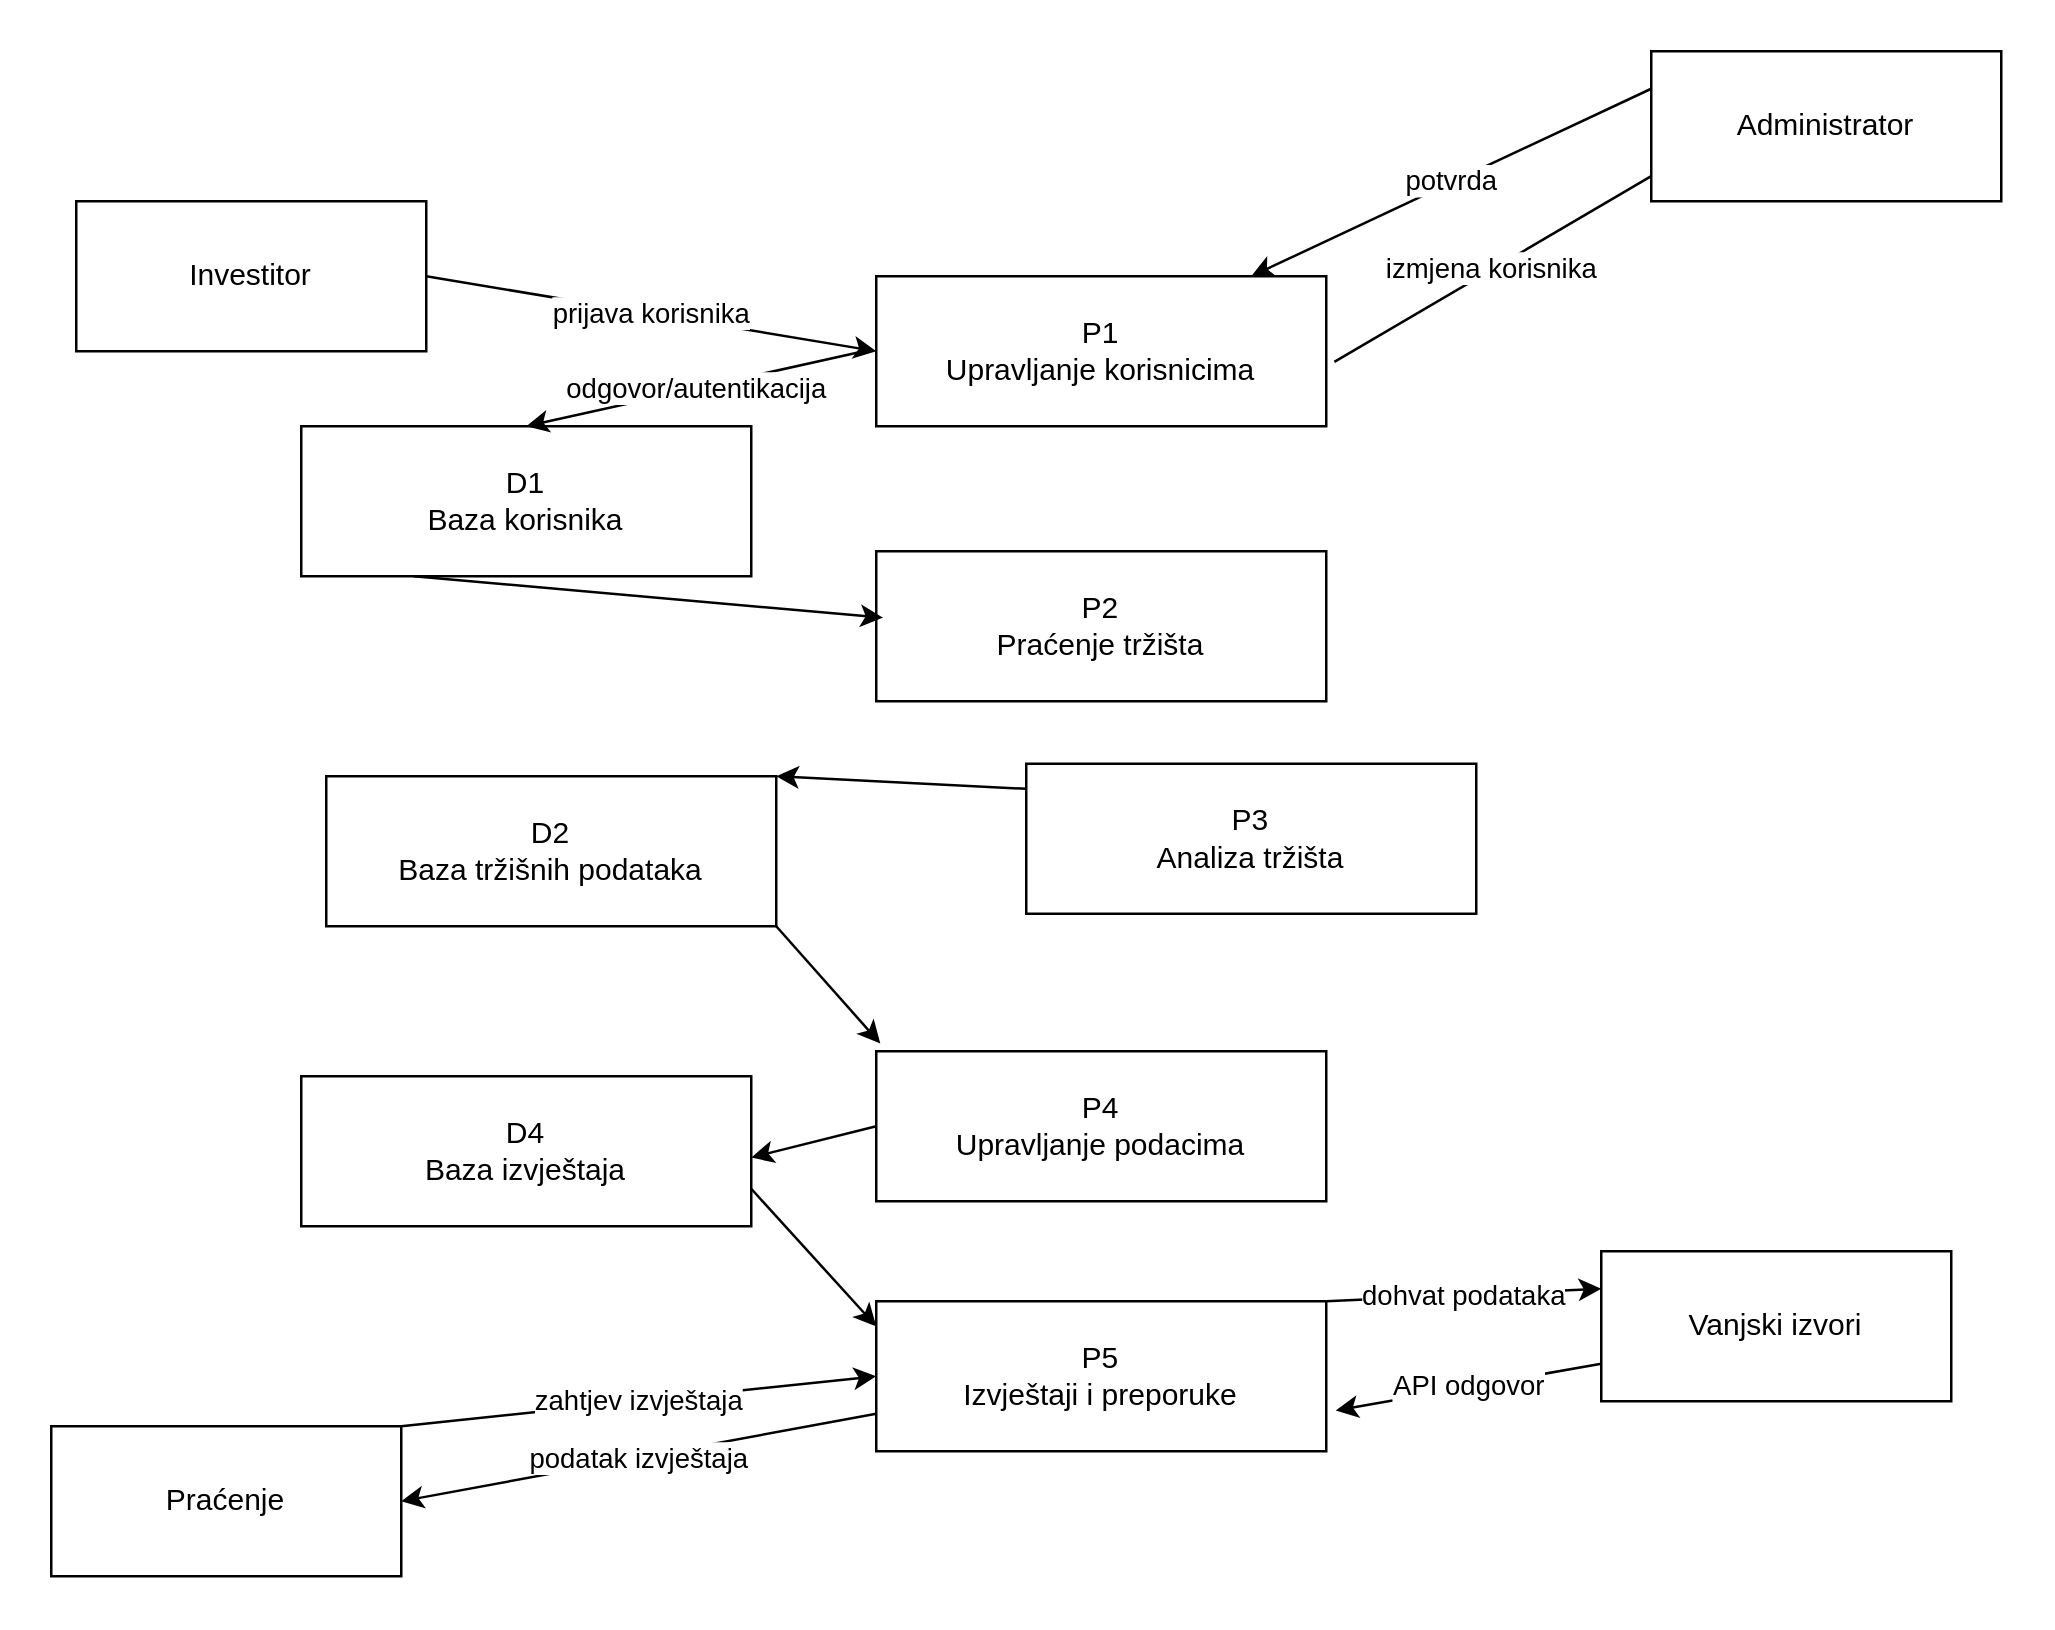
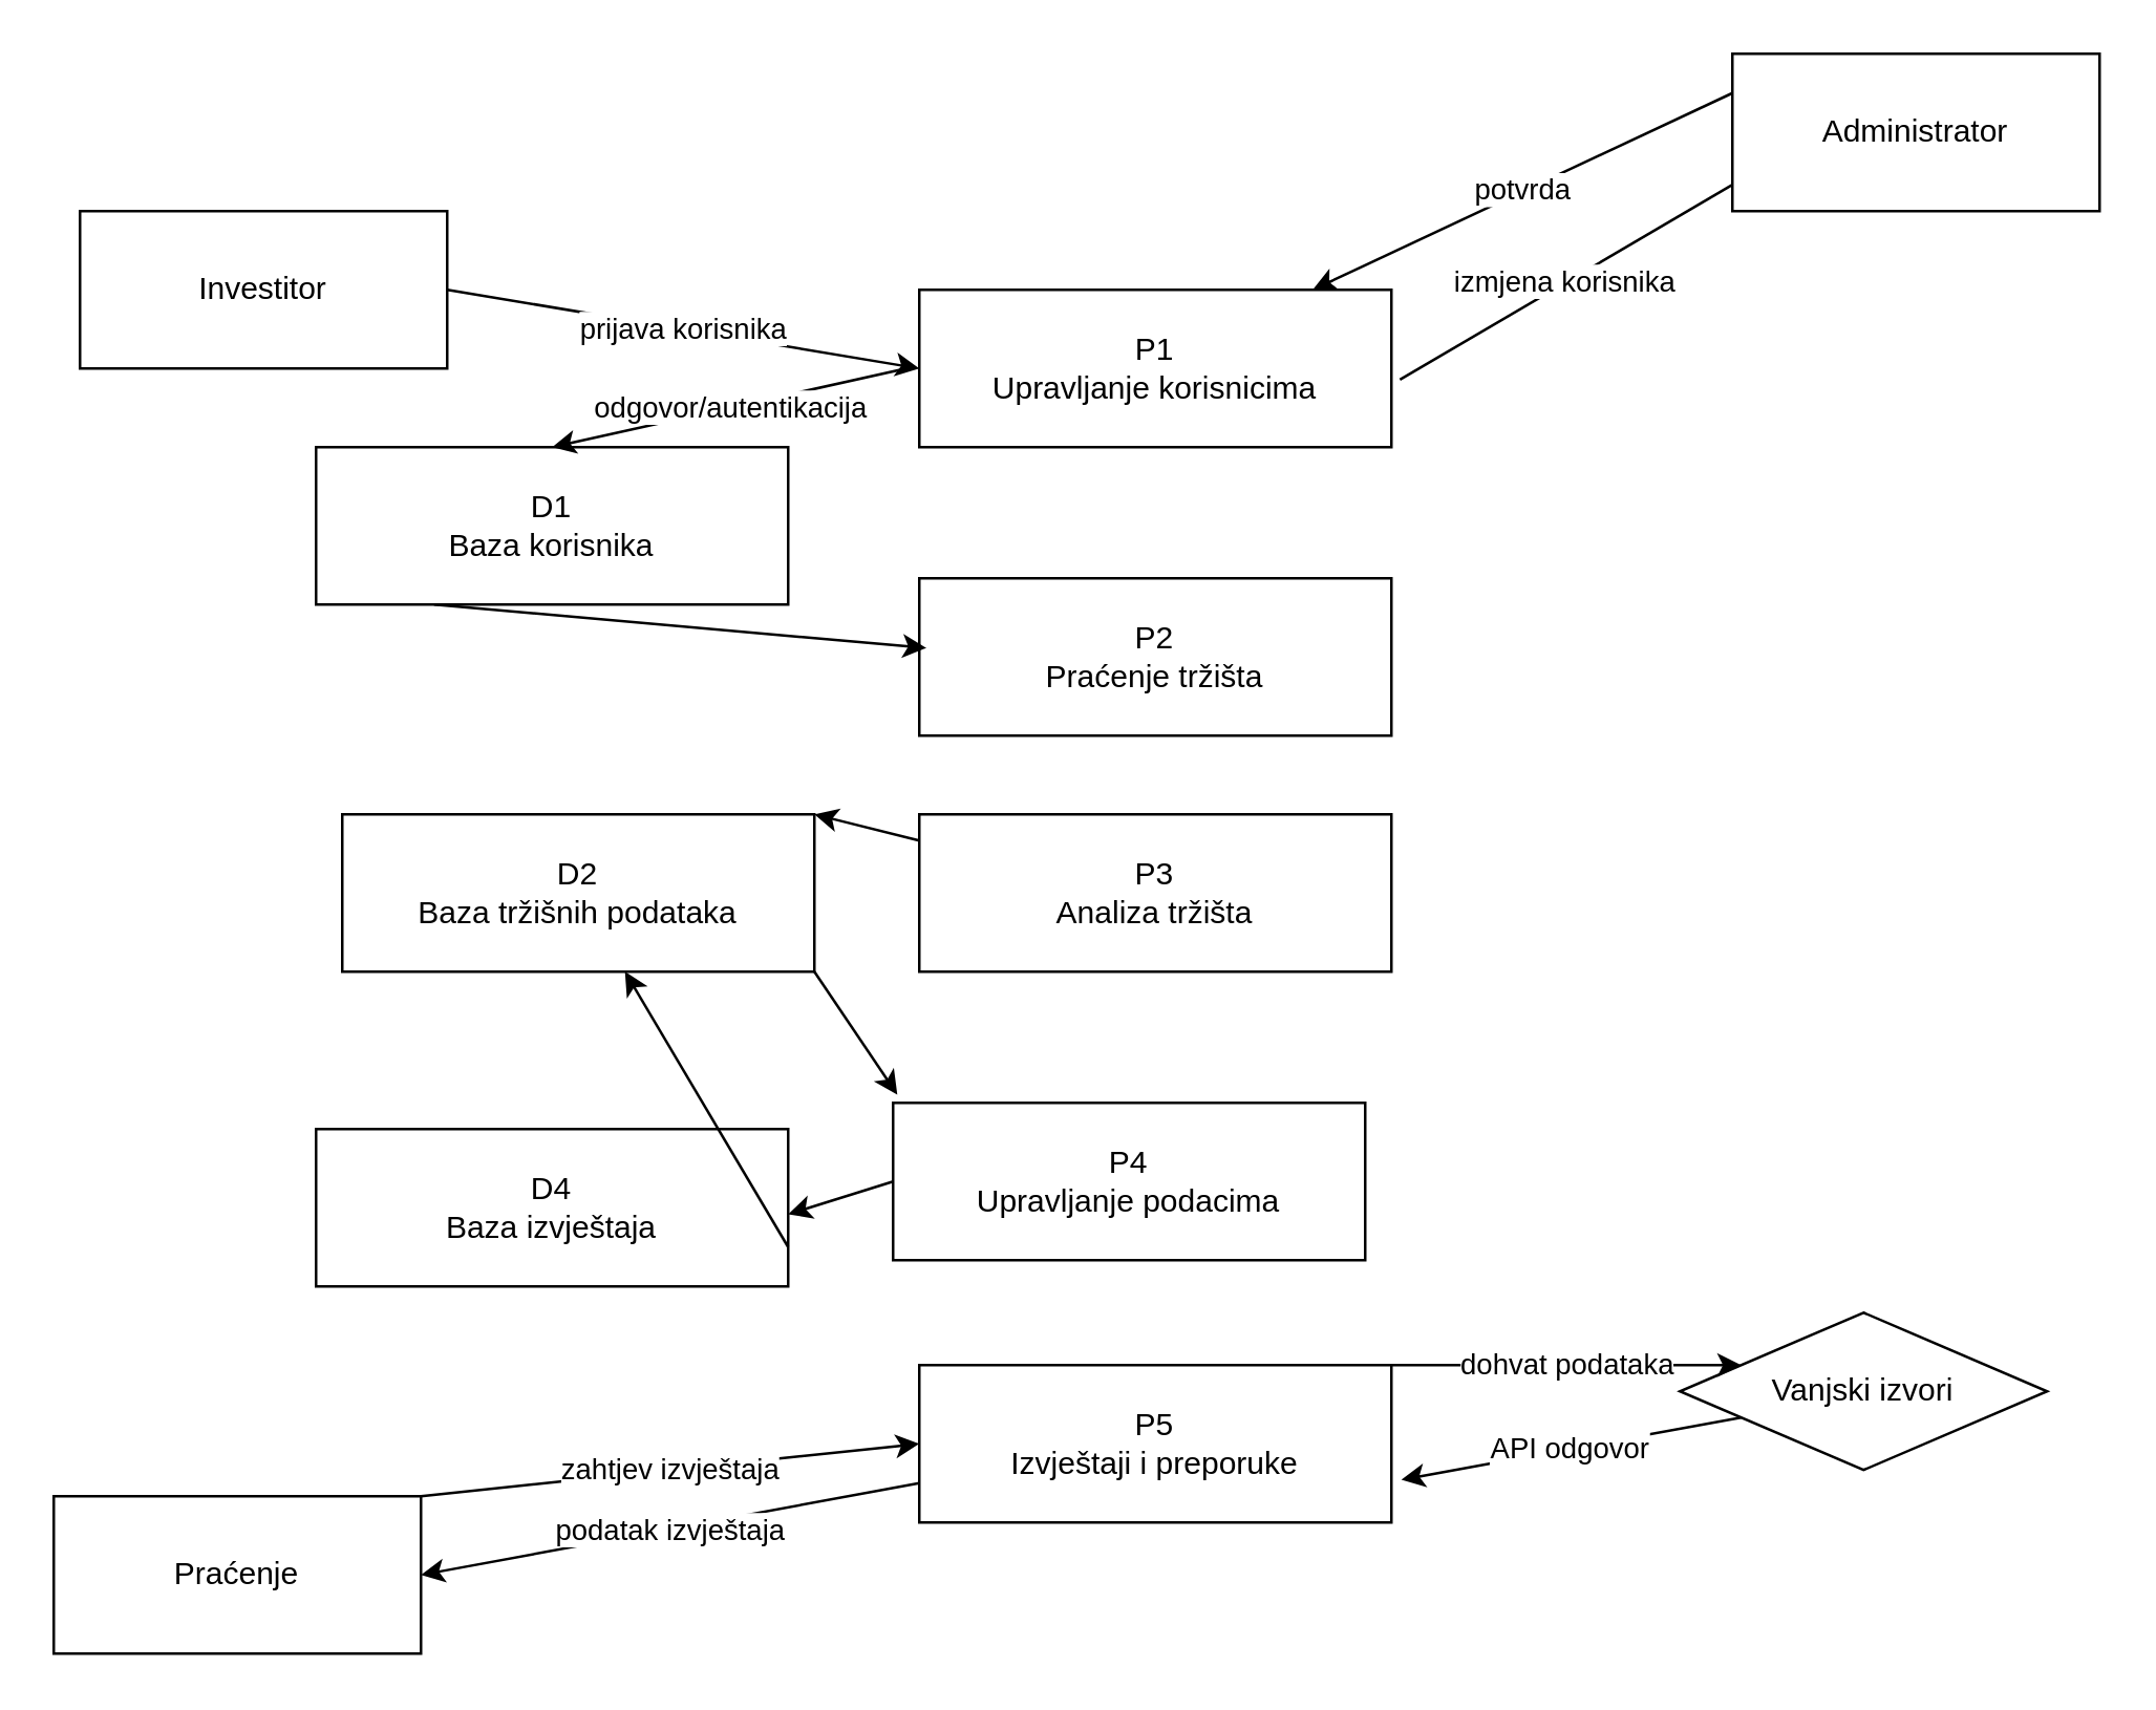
- <mxCell id="8" value="&lt;font&gt;P3&lt;br&gt;Analiza tržišta&lt;/font&gt;" style="rounded=0;whiteSpace=wrap;html=1;fontColor=light-dark(#000000,#000000);fillColor=light-dark(#FFFFFF,#7EA6E0);strokeColor=light-dark(#000000,#000000);" vertex="1" parent="1"><mxGeometry x="410" y="305" width="180" height="60" as="geometry" /></mxCell>
+ <mxCell id="8" value="&lt;font&gt;P3&lt;br&gt;Analiza tržišta&lt;/font&gt;" style="rounded=0;whiteSpace=wrap;html=1;fontColor=light-dark(#000000,#000000);fillColor=light-dark(#FFFFFF,#7EA6E0);strokeColor=light-dark(#000000,#000000);" vertex="1" parent="1"><mxGeometry x="350" y="310" width="180" height="60" as="geometry" /></mxCell>
- <mxCell id="9" value="&lt;font&gt;P4&lt;br&gt;Upravljanje podacima&lt;/font&gt;" style="rounded=0;whiteSpace=wrap;html=1;fontColor=light-dark(#000000,#000000);fillColor=light-dark(#FFFFFF,#7EA6E0);strokeColor=light-dark(#000000,#000000);" vertex="1" parent="1"><mxGeometry x="350" y="420" width="180" height="60" as="geometry" /></mxCell>
+ <mxCell id="9" value="&lt;font&gt;P4&lt;br&gt;Upravljanje podacima&lt;/font&gt;" style="rounded=0;whiteSpace=wrap;html=1;fontColor=light-dark(#000000,#000000);fillColor=light-dark(#FFFFFF,#7EA6E0);strokeColor=light-dark(#000000,#000000);" vertex="1" parent="1"><mxGeometry x="340" y="420" width="180" height="60" as="geometry" /></mxCell>
- <mxCell id="24" value="" style="endArrow=classic;html=1;rounded=0;exitX=1;exitY=0.75;exitDx=0;exitDy=0;strokeColor=light-dark(#000000,#000000);entryX=0;entryY=0.167;entryDx=0;entryDy=0;entryPerimeter=0;" edge="1" parent="1" source="13" target="10"><mxGeometry width="50" height="50" relative="1" as="geometry"><mxPoint x="370" y="340" as="sourcePoint" /><mxPoint x="330" y="365" as="targetPoint" /></mxGeometry></mxCell>
+ <mxCell id="24" value="" style="endArrow=classic;html=1;rounded=0;exitX=1;exitY=0.75;exitDx=0;exitDy=0;strokeColor=light-dark(#000000,#000000);" edge="1" parent="1" source="13" target="12"><mxGeometry width="50" height="50" relative="1" as="geometry"><mxPoint x="370" y="340" as="sourcePoint" /><mxPoint x="330" y="365" as="targetPoint" /></mxGeometry></mxCell>
- <mxCell id="3" value="&lt;font&gt;Vanjski izvori&lt;br&gt;&lt;/font&gt;" style="rounded=0;whiteSpace=wrap;html=1;fontColor=light-dark(#000000,#000000);fillColor=light-dark(#FFFFFF,#7EA6E0);strokeColor=light-dark(#000000,#000000);" vertex="1" parent="1"><mxGeometry x="640" y="500" width="140" height="60" as="geometry" /></mxCell>
+ <mxCell id="3" value="&lt;font&gt;Vanjski izvori&lt;br&gt;&lt;/font&gt;" style="rhombus;whiteSpace=wrap;html=1;fontColor=light-dark(#000000,#000000);fillColor=light-dark(#FFFFFF,#7EA6E0);strokeColor=light-dark(#000000,#000000);" vertex="1" parent="1"><mxGeometry x="640" y="500" width="140" height="60" as="geometry" /></mxCell>
